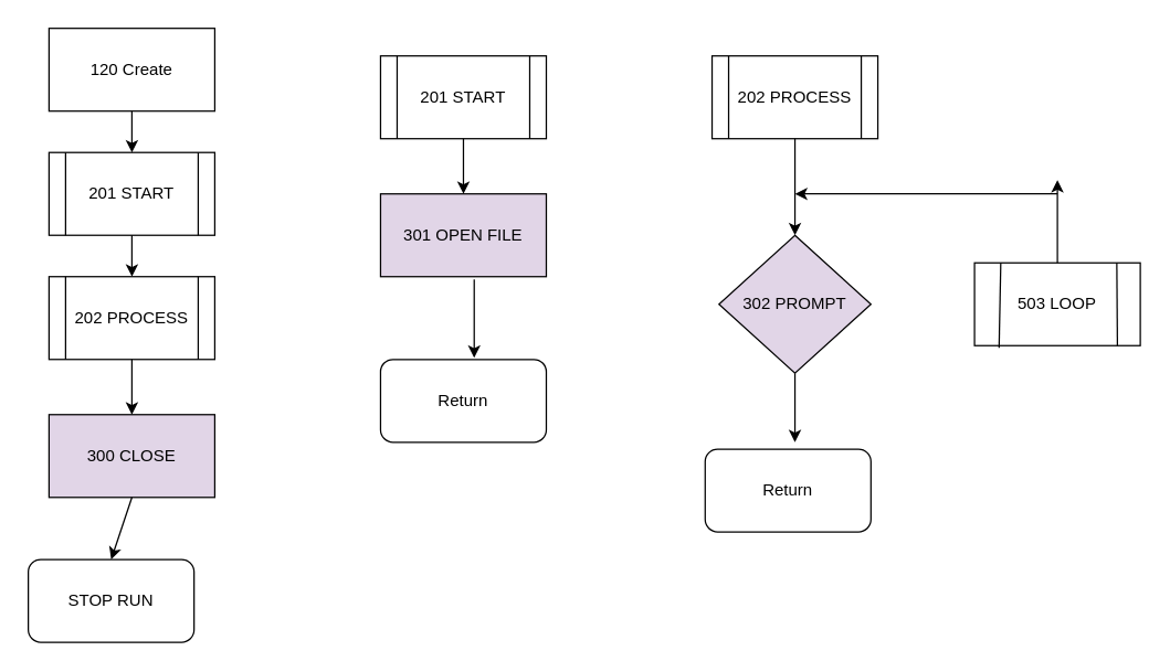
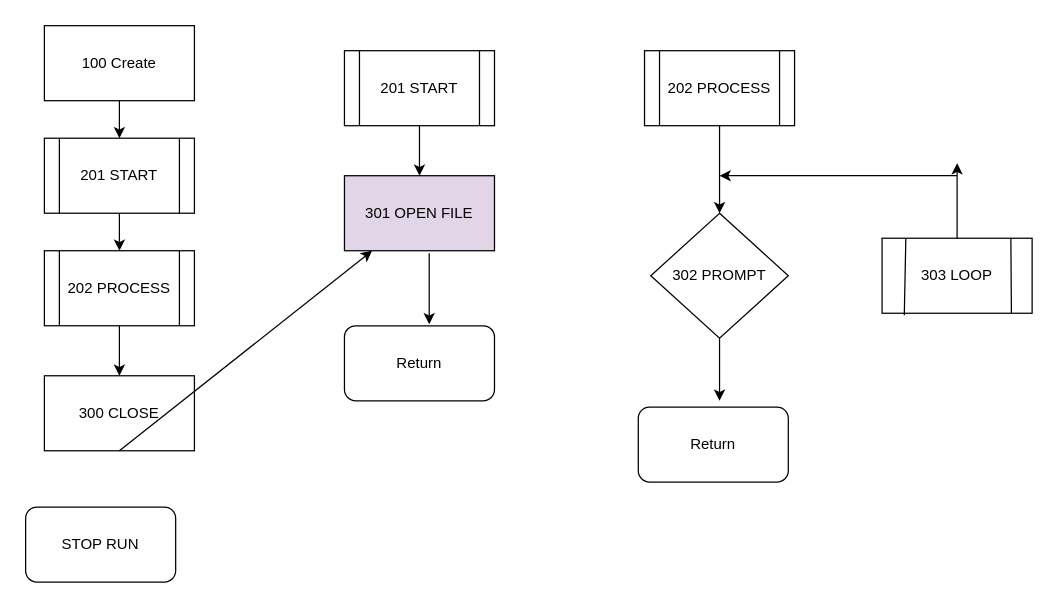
- <mxCell id="2" value="120 Create" style="rounded=0;whiteSpace=wrap;html=1;" vertex="1" parent="1"><mxGeometry x="35" y="20" width="120" height="60" as="geometry" /></mxCell>
+ <mxCell id="2" value="100 Create" style="rounded=0;whiteSpace=wrap;html=1;" vertex="1" parent="1"><mxGeometry x="35" y="20" width="120" height="60" as="geometry" /></mxCell>
- <mxCell id="11" value="302 PROMPT" style="rhombus;whiteSpace=wrap;html=1;fillColor=#e1d5e7;" vertex="1" parent="1"><mxGeometry x="520" y="170" width="110" height="100" as="geometry" /></mxCell>
+ <mxCell id="11" value="302 PROMPT" style="rhombus;whiteSpace=wrap;html=1;" vertex="1" parent="1"><mxGeometry x="520" y="170" width="110" height="100" as="geometry" /></mxCell>
- <mxCell id="12" value="503 LOOP" style="rounded=0;whiteSpace=wrap;html=1;" vertex="1" parent="1"><mxGeometry x="705" y="190" width="120" height="60" as="geometry" /></mxCell>
+ <mxCell id="12" value="303 LOOP" style="rounded=0;whiteSpace=wrap;html=1;" vertex="1" parent="1"><mxGeometry x="705" y="190" width="120" height="60" as="geometry" /></mxCell>
- <mxCell id="5" value="300 CLOSE" style="rounded=0;whiteSpace=wrap;html=1;fillColor=#e1d5e7;" vertex="1" parent="1"><mxGeometry x="35" y="300" width="120" height="60" as="geometry" /></mxCell>
+ <mxCell id="5" value="300 CLOSE" style="rounded=0;whiteSpace=wrap;html=1;" vertex="1" parent="1"><mxGeometry x="35" y="300" width="120" height="60" as="geometry" /></mxCell>
- <mxCell id="16" value="" style="endArrow=classic;html=1;exitX=0.5;exitY=1;exitDx=0;exitDy=0;entryX=0.5;entryY=0;entryDx=0;entryDy=0;" edge="1" parent="1" source="5" target="6"><mxGeometry width="50" height="50" relative="1" as="geometry"><mxPoint x="485" y="320" as="sourcePoint" /><mxPoint x="535" y="270" as="targetPoint" /></mxGeometry></mxCell>
+ <mxCell id="16" value="" style="endArrow=classic;html=1;exitX=0.5;exitY=1;exitDx=0;exitDy=0;" edge="1" parent="1" source="5" target="8"><mxGeometry width="50" height="50" relative="1" as="geometry"><mxPoint x="485" y="320" as="sourcePoint" /><mxPoint x="535" y="270" as="targetPoint" /></mxGeometry></mxCell>
